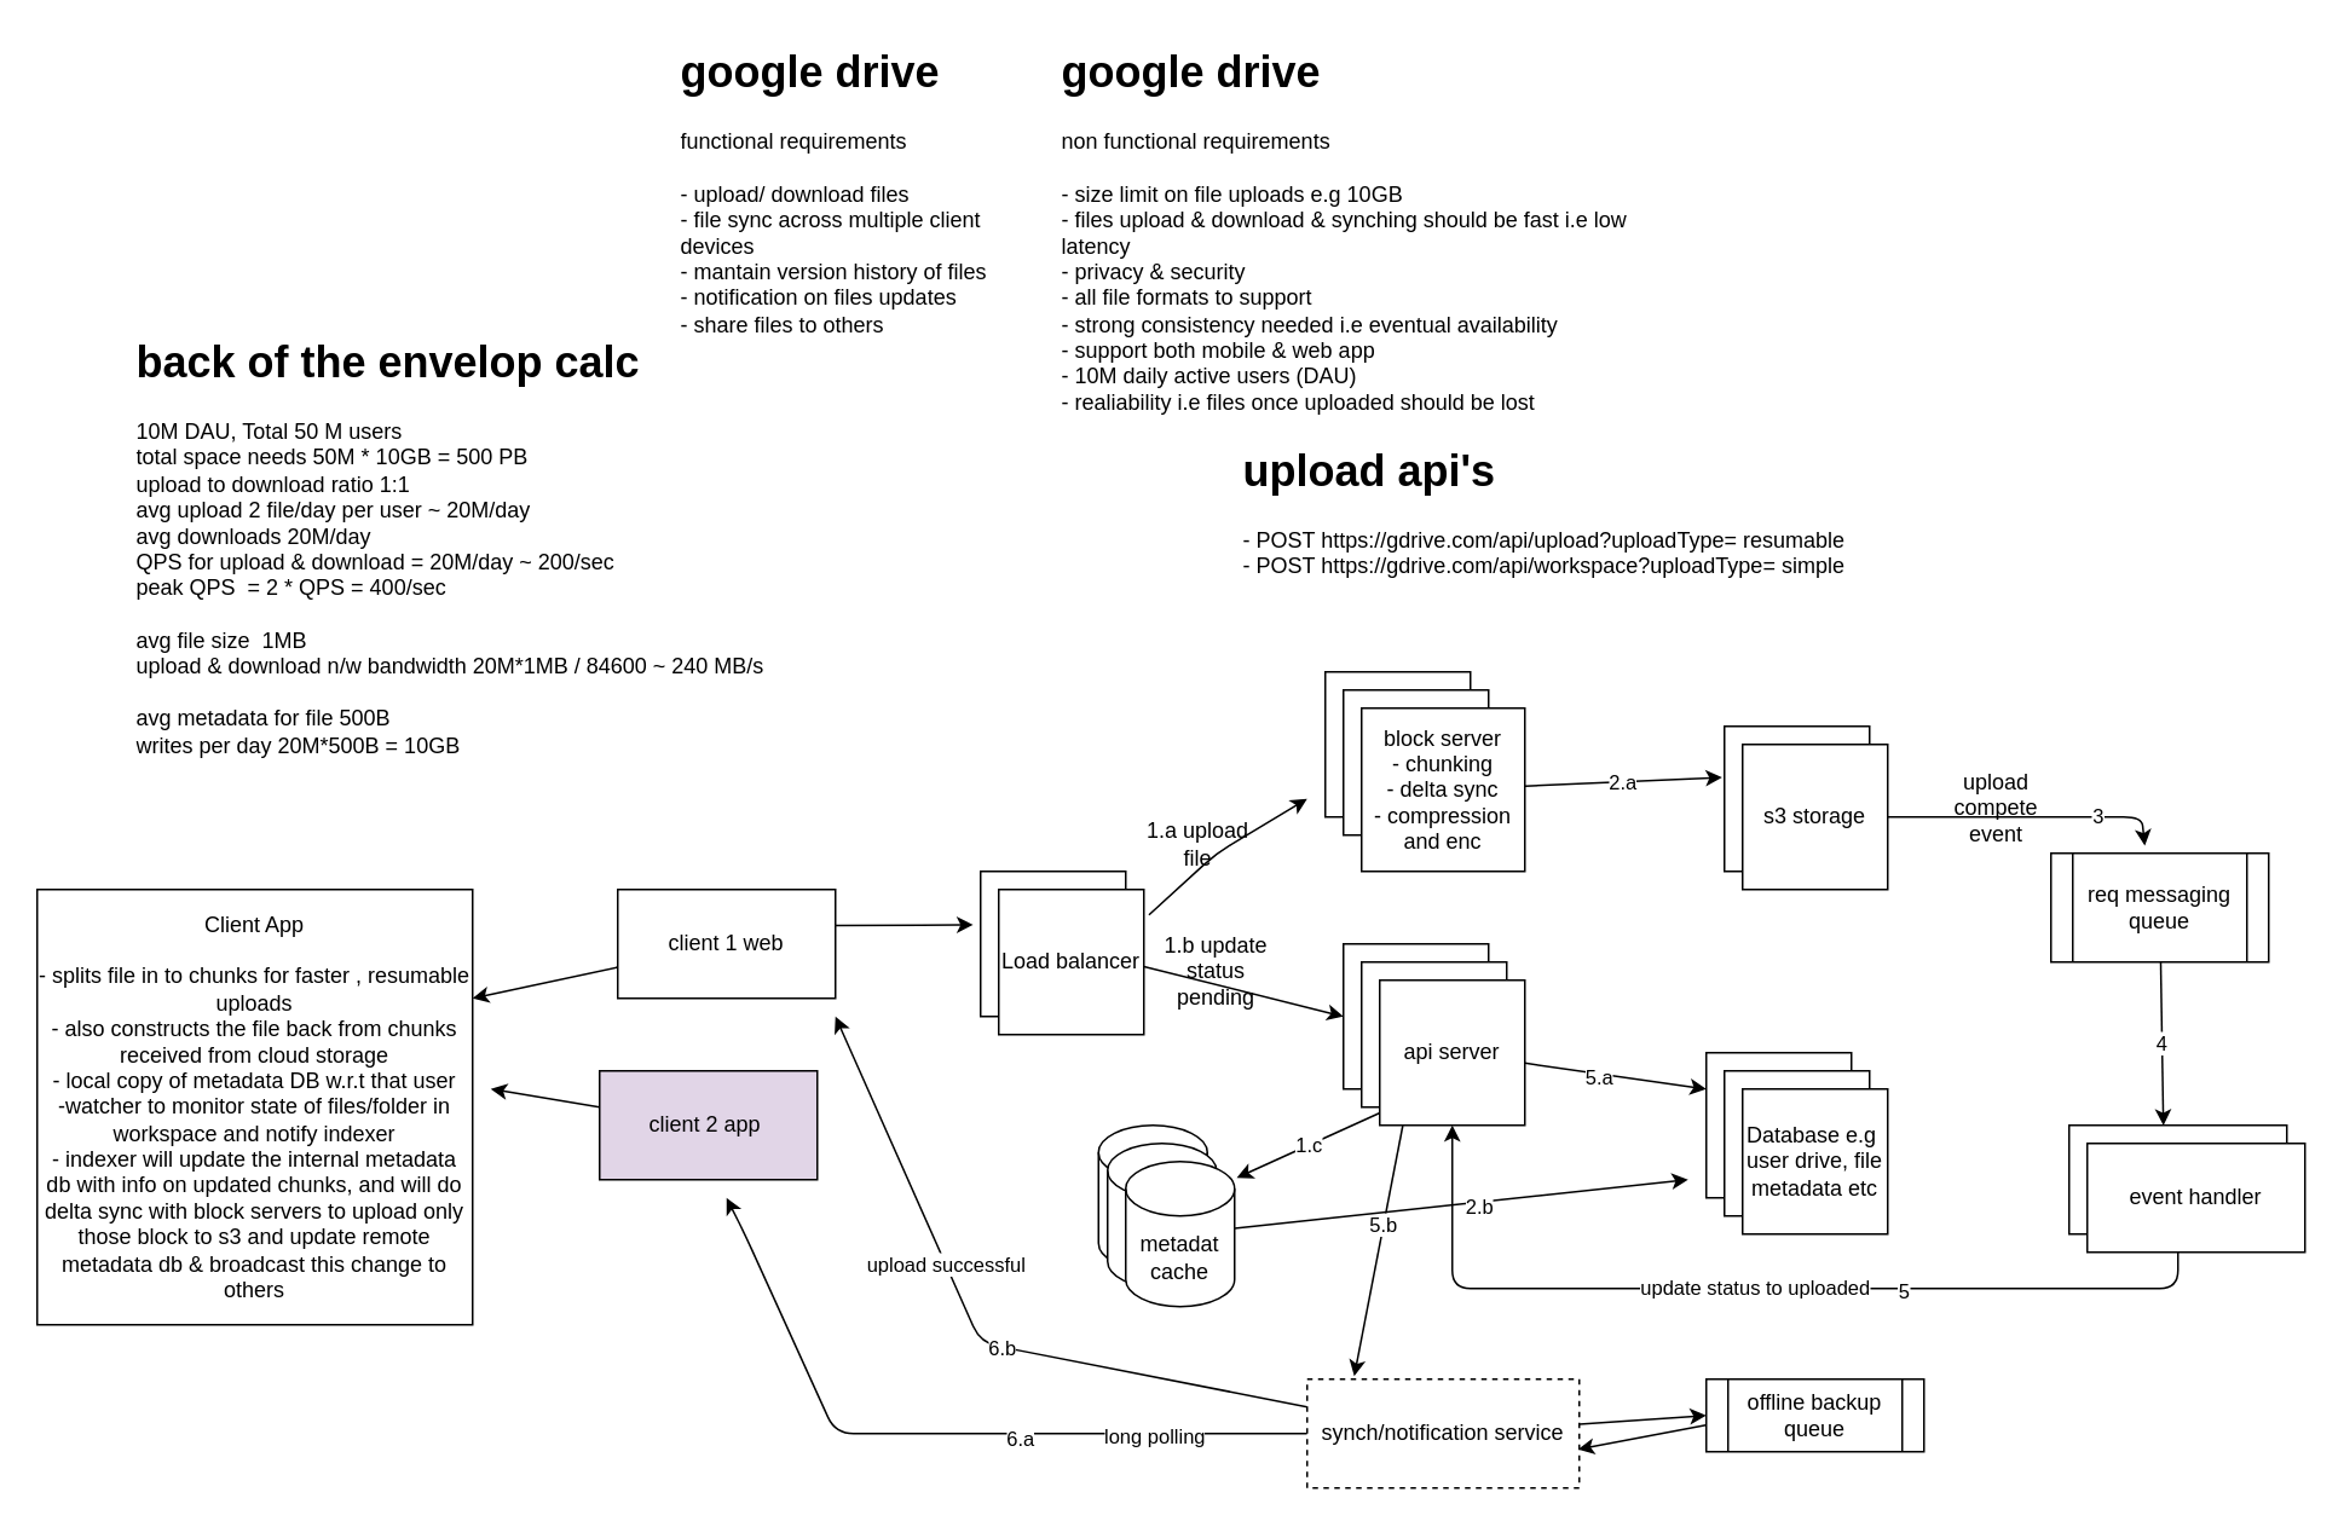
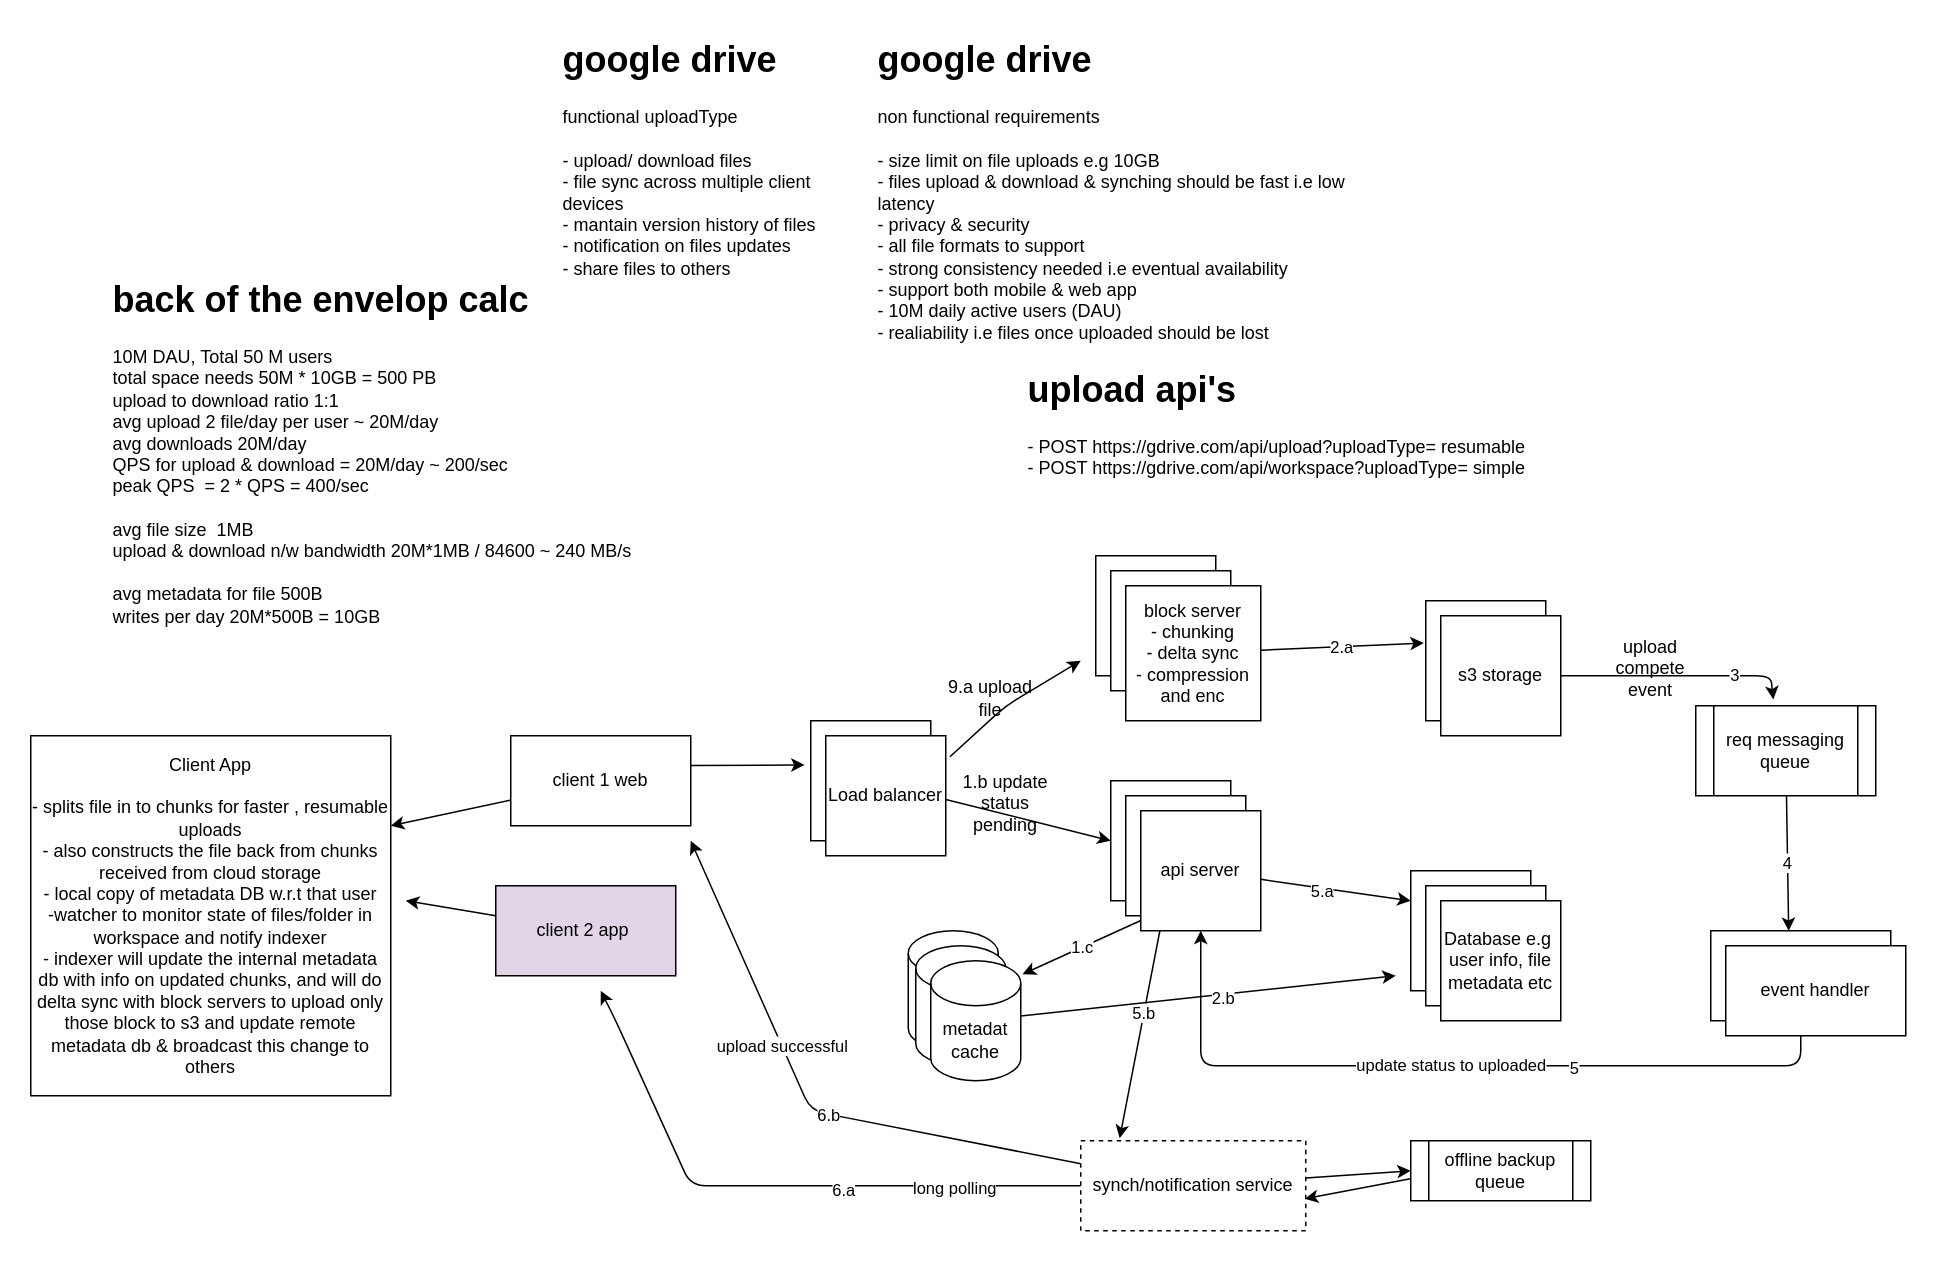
- <mxCell id="2" value="&lt;h1&gt;google drive&lt;/h1&gt;&lt;div&gt;functional requirements&lt;/div&gt;&lt;div&gt;&lt;br&gt;&lt;/div&gt;&lt;div&gt;- upload/ download files&lt;/div&gt;&lt;div&gt;- file sync across multiple client devices&lt;/div&gt;&lt;div&gt;- mantain version history of files&lt;/div&gt;&lt;div&gt;- notification on files updates&lt;/div&gt;&lt;div&gt;- share files to others&lt;/div&gt;&lt;div&gt;&lt;br&gt;&lt;/div&gt;&lt;div&gt;&lt;br&gt;&lt;/div&gt;" style="text;html=1;strokeColor=none;fillColor=none;spacing=5;spacingTop=-20;whiteSpace=wrap;overflow=hidden;rounded=0;" parent="1" vertex="1"><mxGeometry x="370" y="20" width="190" height="170" as="geometry" /></mxCell>
+ <mxCell id="2" value="&lt;h1&gt;google drive&lt;/h1&gt;&lt;div&gt;functional uploadType&lt;/div&gt;&lt;div&gt;&lt;br&gt;&lt;/div&gt;&lt;div&gt;- upload/ download files&lt;/div&gt;&lt;div&gt;- file sync across multiple client devices&lt;/div&gt;&lt;div&gt;- mantain version history of files&lt;/div&gt;&lt;div&gt;- notification on files updates&lt;/div&gt;&lt;div&gt;- share files to others&lt;/div&gt;&lt;div&gt;&lt;br&gt;&lt;/div&gt;&lt;div&gt;&lt;br&gt;&lt;/div&gt;" style="text;html=1;strokeColor=none;fillColor=none;spacing=5;spacingTop=-20;whiteSpace=wrap;overflow=hidden;rounded=0;" parent="1" vertex="1"><mxGeometry x="370" y="20" width="190" height="170" as="geometry" /></mxCell>
- <mxCell id="42" value="1.a upload file" style="text;html=1;strokeColor=none;fillColor=none;align=center;verticalAlign=middle;whiteSpace=wrap;rounded=0;" parent="1" vertex="1"><mxGeometry x="630" y="450" width="60" height="30" as="geometry" /></mxCell>
+ <mxCell id="42" value="9.a upload file" style="text;html=1;strokeColor=none;fillColor=none;align=center;verticalAlign=middle;whiteSpace=wrap;rounded=0;" parent="1" vertex="1"><mxGeometry x="630" y="450" width="60" height="30" as="geometry" /></mxCell>
- <mxCell id="24" value="Database e.g&amp;nbsp;&lt;br&gt;user drive, file metadata etc" style="whiteSpace=wrap;html=1;aspect=fixed;" parent="1" vertex="1"><mxGeometry x="960" y="600" width="80" height="80" as="geometry" /></mxCell>
+ <mxCell id="24" value="Database e.g&amp;nbsp;&lt;br&gt;user info, file metadata etc" style="whiteSpace=wrap;html=1;aspect=fixed;" parent="1" vertex="1"><mxGeometry x="960" y="600" width="80" height="80" as="geometry" /></mxCell>
